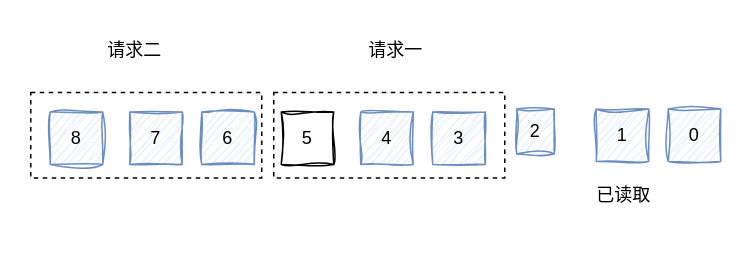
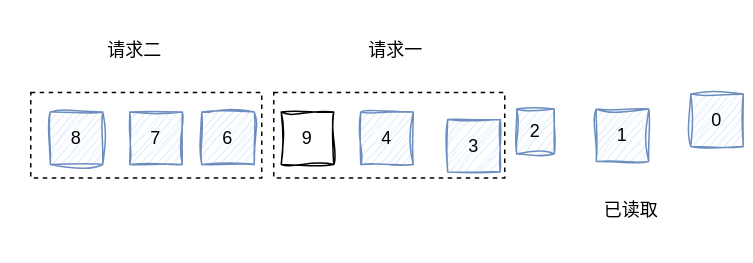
- <mxCell id="10" value="0" style="rounded=0;whiteSpace=wrap;html=1;sketch=1;curveFitting=1;jiggle=2;fillColor=#dae8fc;strokeColor=#6c8ebf;" vertex="1" parent="1"><mxGeometry x="445" y="72" width="35" height="35" as="geometry" /></mxCell>
+ <mxCell id="10" value="0" style="rounded=0;whiteSpace=wrap;html=1;sketch=1;curveFitting=1;jiggle=2;fillColor=#dae8fc;strokeColor=#6c8ebf;" vertex="1" parent="1"><mxGeometry x="460" y="62" width="35" height="35" as="geometry" /></mxCell>
- <mxCell id="4" value="3" style="rounded=0;whiteSpace=wrap;html=1;sketch=1;curveFitting=1;jiggle=2;fillColor=#dae8fc;strokeColor=#6c8ebf;" vertex="1" parent="1"><mxGeometry x="288" y="74" width="35" height="35" as="geometry" /></mxCell>
+ <mxCell id="4" value="3" style="rounded=0;whiteSpace=wrap;html=1;sketch=1;curveFitting=1;jiggle=2;fillColor=#dae8fc;strokeColor=#6c8ebf;" vertex="1" parent="1"><mxGeometry x="298" y="79" width="35" height="35" as="geometry" /></mxCell>
- <mxCell id="6" value="5" style="rounded=0;whiteSpace=wrap;html=1;sketch=1;curveFitting=1;jiggle=2;" vertex="1" parent="1"><mxGeometry x="187" y="74" width="35" height="35" as="geometry" /></mxCell>
+ <mxCell id="6" value="9" style="rounded=0;whiteSpace=wrap;html=1;sketch=1;curveFitting=1;jiggle=2;" vertex="1" parent="1"><mxGeometry x="187" y="74" width="35" height="35" as="geometry" /></mxCell>
- <mxCell id="15" value="已读取" style="text;html=1;align=center;verticalAlign=middle;resizable=0;points=[];autosize=1;strokeColor=none;fillColor=none;" vertex="1" parent="1"><mxGeometry x="388" y="117" width="54" height="26" as="geometry" /></mxCell>
+ <mxCell id="15" value="已读取" style="text;html=1;align=center;verticalAlign=middle;resizable=0;points=[];autosize=1;strokeColor=none;fillColor=none;" vertex="1" parent="1"><mxGeometry x="393" y="127" width="54" height="26" as="geometry" /></mxCell>
